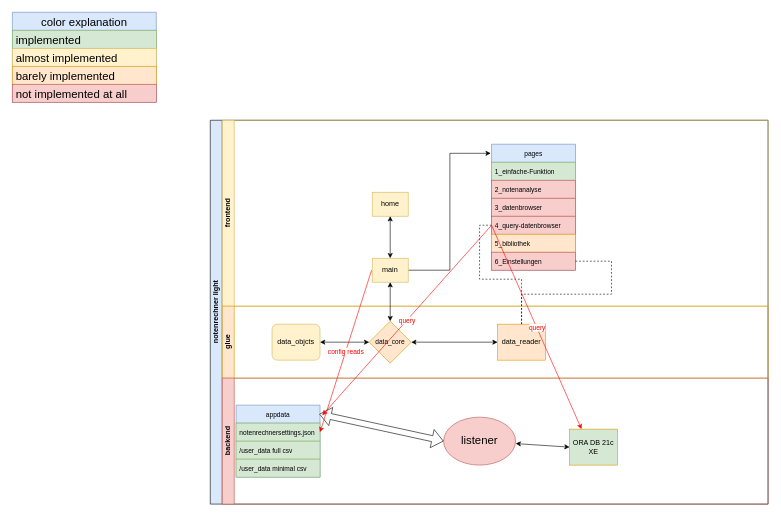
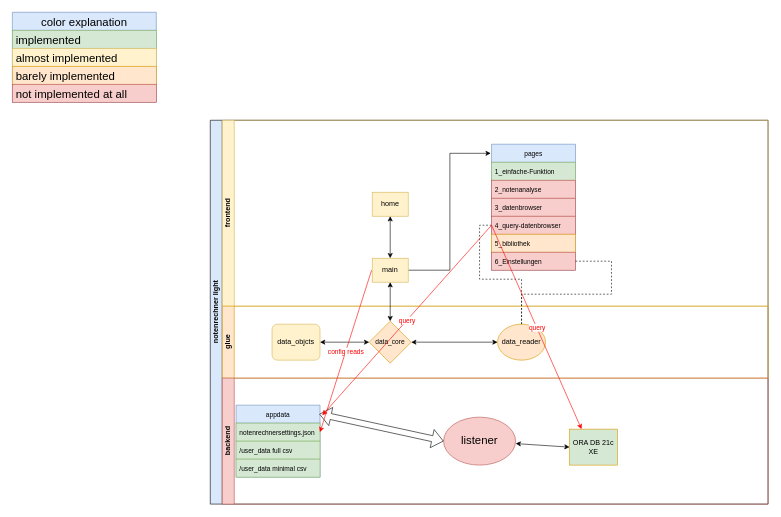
- <mxCell id="17" value="data_reader" style="rounded=0;whiteSpace=wrap;html=1;fontFamily=Helvetica;fontSize=12;align=center;fillColor=#ffe6cc;strokeColor=#d79b00;" parent="16" vertex="1"><mxGeometry x="459" y="30" width="80" height="60" as="geometry" /></mxCell>
+ <mxCell id="17" value="data_reader" style="ellipse;whiteSpace=wrap;html=1;fontFamily=Helvetica;fontSize=12;align=center;fillColor=#ffe6cc;strokeColor=#d79b00;" parent="16" vertex="1"><mxGeometry x="459" y="30" width="80" height="60" as="geometry" /></mxCell>
